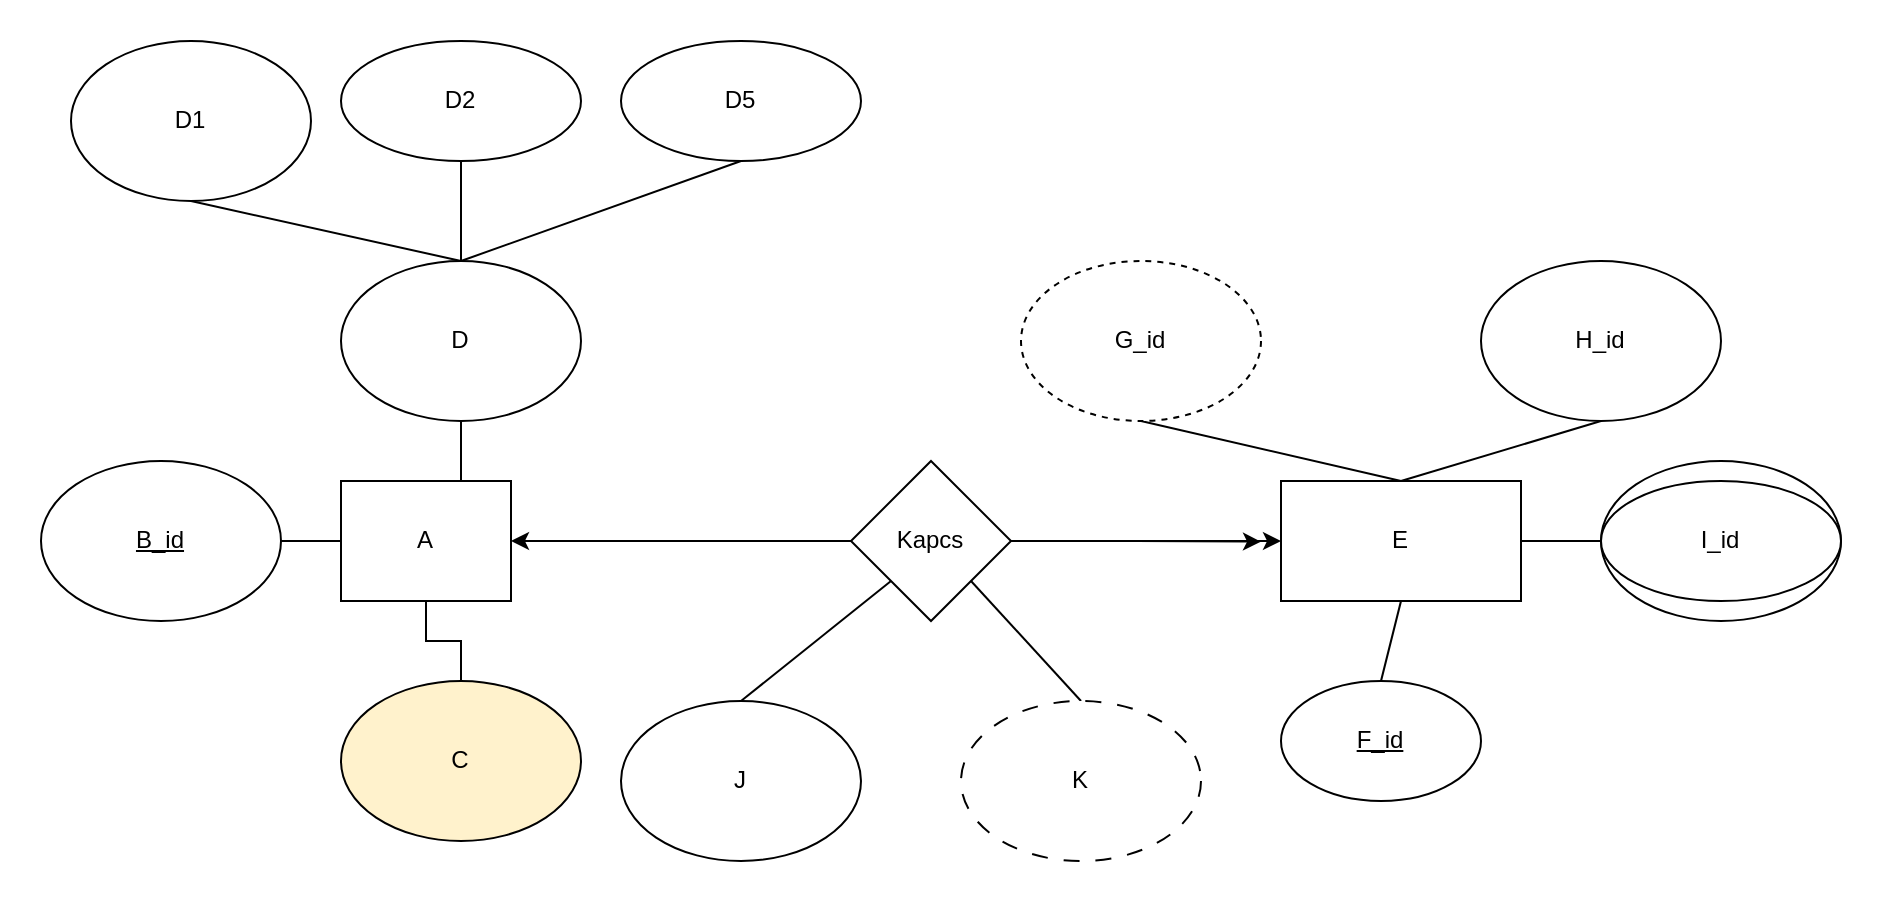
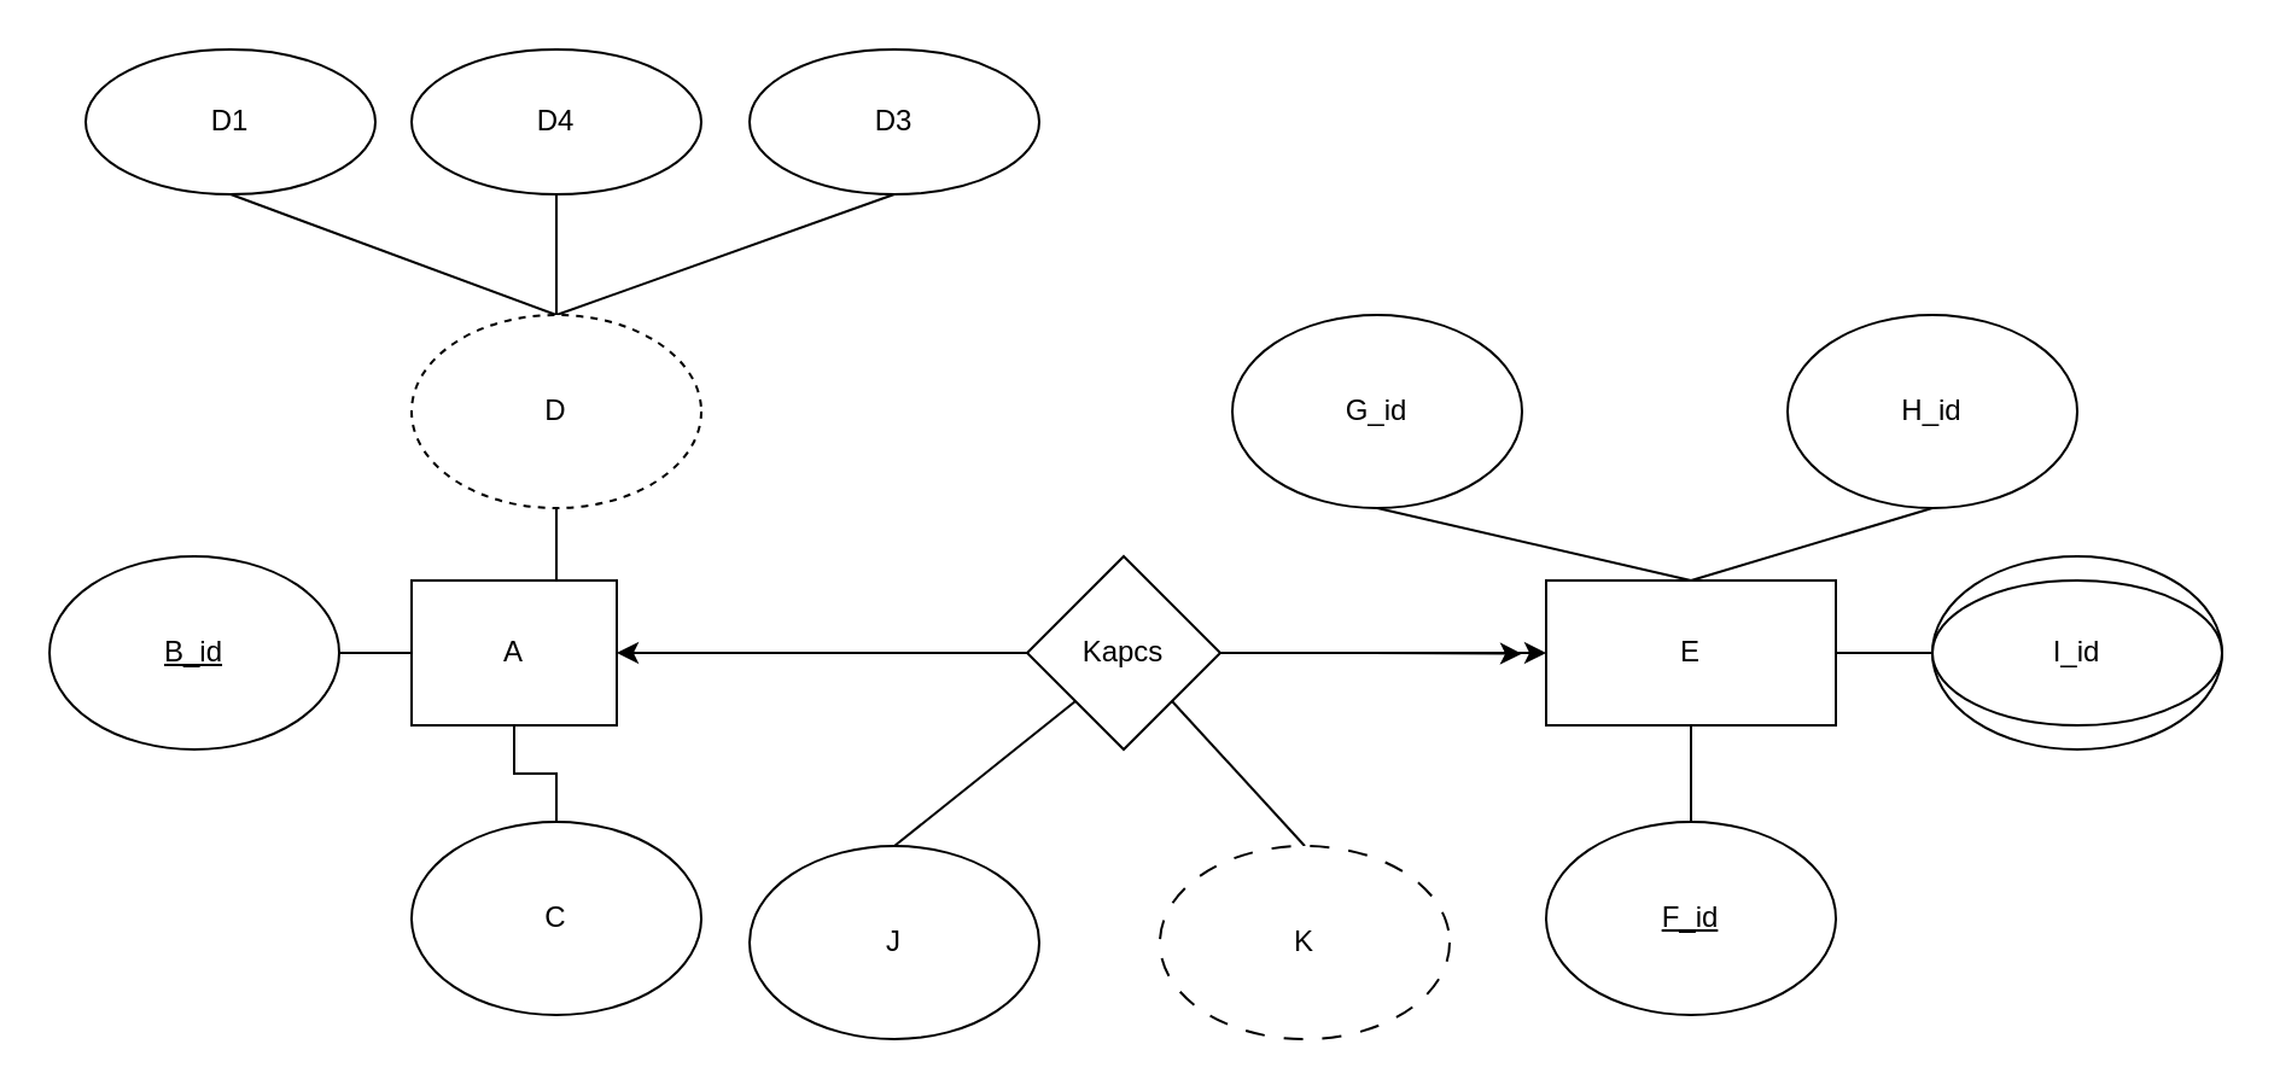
- <mxCell id="13" value="D2" style="ellipse;whiteSpace=wrap;html=1;" vertex="1" parent="1"><mxGeometry x="170" y="20" width="120" height="60" as="geometry" /></mxCell>
+ <mxCell id="13" value="D4" style="ellipse;whiteSpace=wrap;html=1;" vertex="1" parent="1"><mxGeometry x="170" y="20" width="120" height="60" as="geometry" /></mxCell>
- <mxCell id="12" value="D5" style="ellipse;whiteSpace=wrap;html=1;" vertex="1" parent="1"><mxGeometry x="310" y="20" width="120" height="60" as="geometry" /></mxCell>
+ <mxCell id="12" value="D3" style="ellipse;whiteSpace=wrap;html=1;" vertex="1" parent="1"><mxGeometry x="310" y="20" width="120" height="60" as="geometry" /></mxCell>
- <mxCell id="14" value="D1" style="ellipse;whiteSpace=wrap;html=1;" vertex="1" parent="1"><mxGeometry x="35" y="20" width="120" height="80" as="geometry" /></mxCell>
+ <mxCell id="14" value="D1" style="ellipse;whiteSpace=wrap;html=1;" vertex="1" parent="1"><mxGeometry x="35" y="20" width="120" height="60" as="geometry" /></mxCell>
- <mxCell id="11" value="D" style="ellipse;whiteSpace=wrap;html=1;" vertex="1" parent="1"><mxGeometry x="170" y="130" width="120" height="80" as="geometry" /></mxCell>
+ <mxCell id="11" value="D" style="ellipse;whiteSpace=wrap;html=1;dashed=1;" vertex="1" parent="1"><mxGeometry x="170" y="130" width="120" height="80" as="geometry" /></mxCell>
- <mxCell id="21" value="&lt;div&gt;G_id&lt;/div&gt;" style="ellipse;whiteSpace=wrap;html=1;dashed=1;" vertex="1" parent="1"><mxGeometry x="510" y="130" width="120" height="80" as="geometry" /></mxCell>
+ <mxCell id="21" value="&lt;div&gt;G_id&lt;/div&gt;" style="ellipse;whiteSpace=wrap;html=1;" vertex="1" parent="1"><mxGeometry x="510" y="130" width="120" height="80" as="geometry" /></mxCell>
- <mxCell id="20" value="F_id" style="ellipse;whiteSpace=wrap;html=1;fontStyle=4" vertex="1" parent="1"><mxGeometry x="640" y="340" width="100" height="60" as="geometry" /></mxCell>
+ <mxCell id="20" value="F_id" style="ellipse;whiteSpace=wrap;html=1;fontStyle=4" vertex="1" parent="1"><mxGeometry x="640" y="340" width="120" height="80" as="geometry" /></mxCell>
- <mxCell id="7" value="C" style="ellipse;whiteSpace=wrap;html=1;fillColor=#fff2cc;" vertex="1" parent="1"><mxGeometry x="170" y="340" width="120" height="80" as="geometry" /></mxCell>
+ <mxCell id="7" value="C" style="ellipse;whiteSpace=wrap;html=1;" vertex="1" parent="1"><mxGeometry x="170" y="340" width="120" height="80" as="geometry" /></mxCell>
